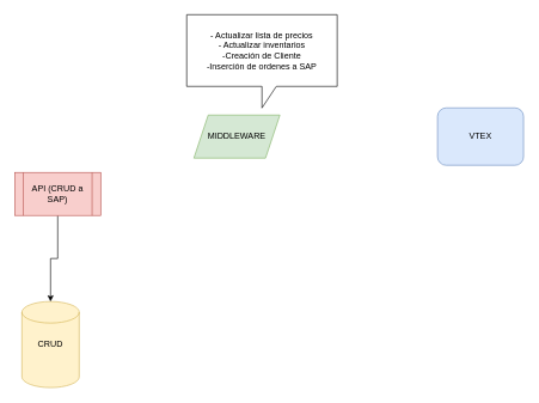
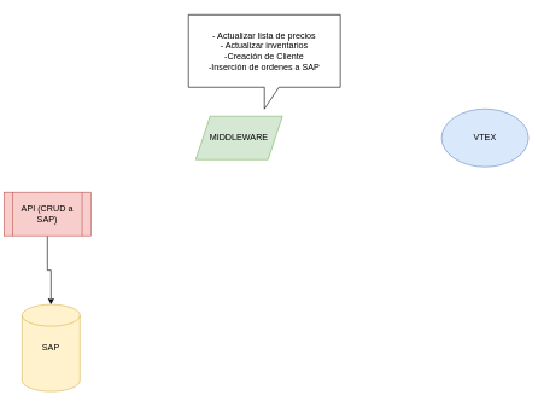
- <mxCell id="6" value="VTEX" style="whiteSpace=wrap;html=1;fillColor=#dae8fc;strokeColor=#6c8ebf;rounded=1;" vertex="1" parent="1"><mxGeometry x="610" y="150" width="120" height="80" as="geometry" /></mxCell>
+ <mxCell id="6" value="VTEX" style="ellipse;whiteSpace=wrap;html=1;fillColor=#dae8fc;strokeColor=#6c8ebf;" vertex="1" parent="1"><mxGeometry x="610" y="150" width="120" height="80" as="geometry" /></mxCell>
- <mxCell id="5" value="API (CRUD a SAP)" style="shape=process;whiteSpace=wrap;html=1;backgroundOutline=1;fillColor=#f8cecc;strokeColor=#b85450;" vertex="1" parent="1"><mxGeometry x="20" y="240" width="120" height="60" as="geometry" /></mxCell>
+ <mxCell id="5" value="API (CRUD a SAP)" style="shape=process;whiteSpace=wrap;html=1;backgroundOutline=1;fillColor=#f8cecc;strokeColor=#b85450;" vertex="1" parent="1"><mxGeometry x="5" y="265" width="120" height="60" as="geometry" /></mxCell>
- <mxCell id="3" value="CRUD" style="text;html=1;strokeColor=none;fillColor=none;align=center;verticalAlign=middle;whiteSpace=wrap;rounded=0;" vertex="1" parent="1"><mxGeometry x="50" y="470" width="40" height="20" as="geometry" /></mxCell>
+ <mxCell id="3" value="SAP" style="text;html=1;strokeColor=none;fillColor=none;align=center;verticalAlign=middle;whiteSpace=wrap;rounded=0;" vertex="1" parent="1"><mxGeometry x="50" y="470" width="40" height="20" as="geometry" /></mxCell>
